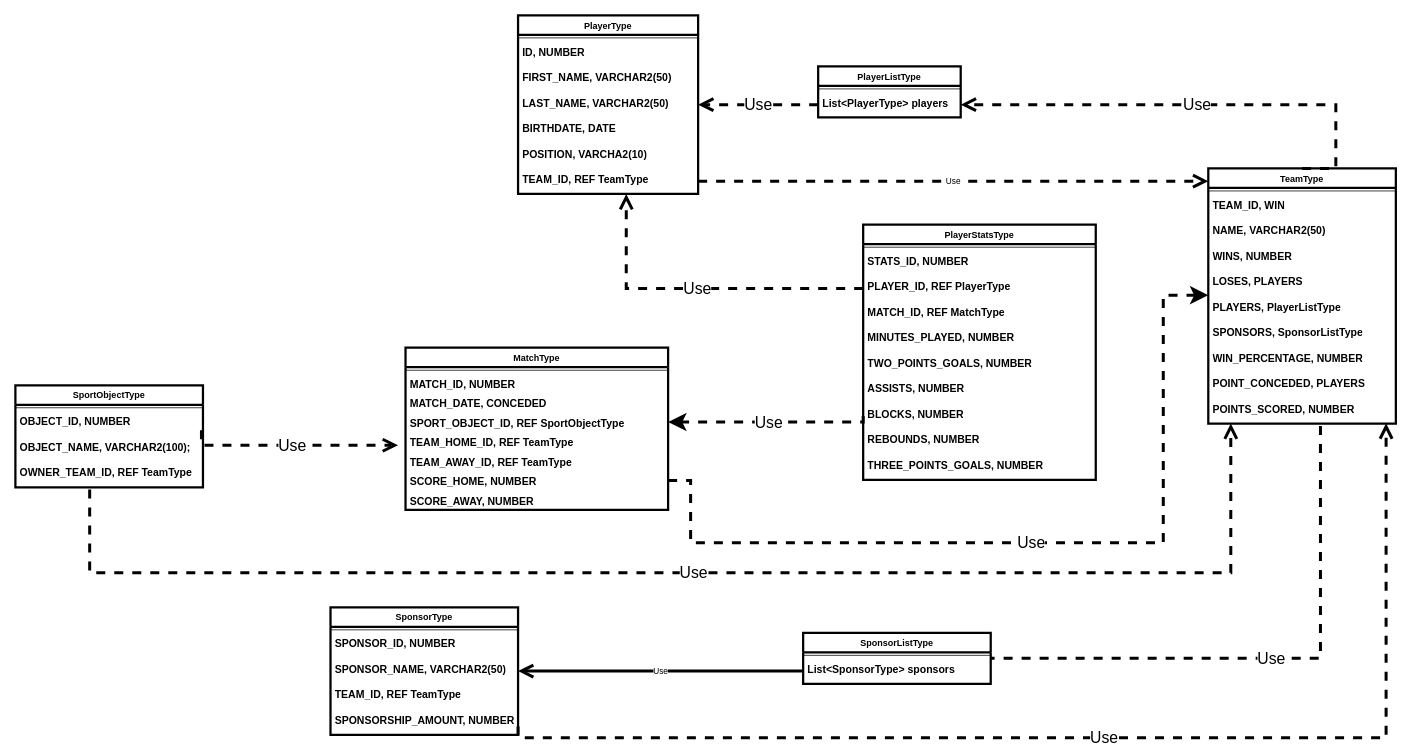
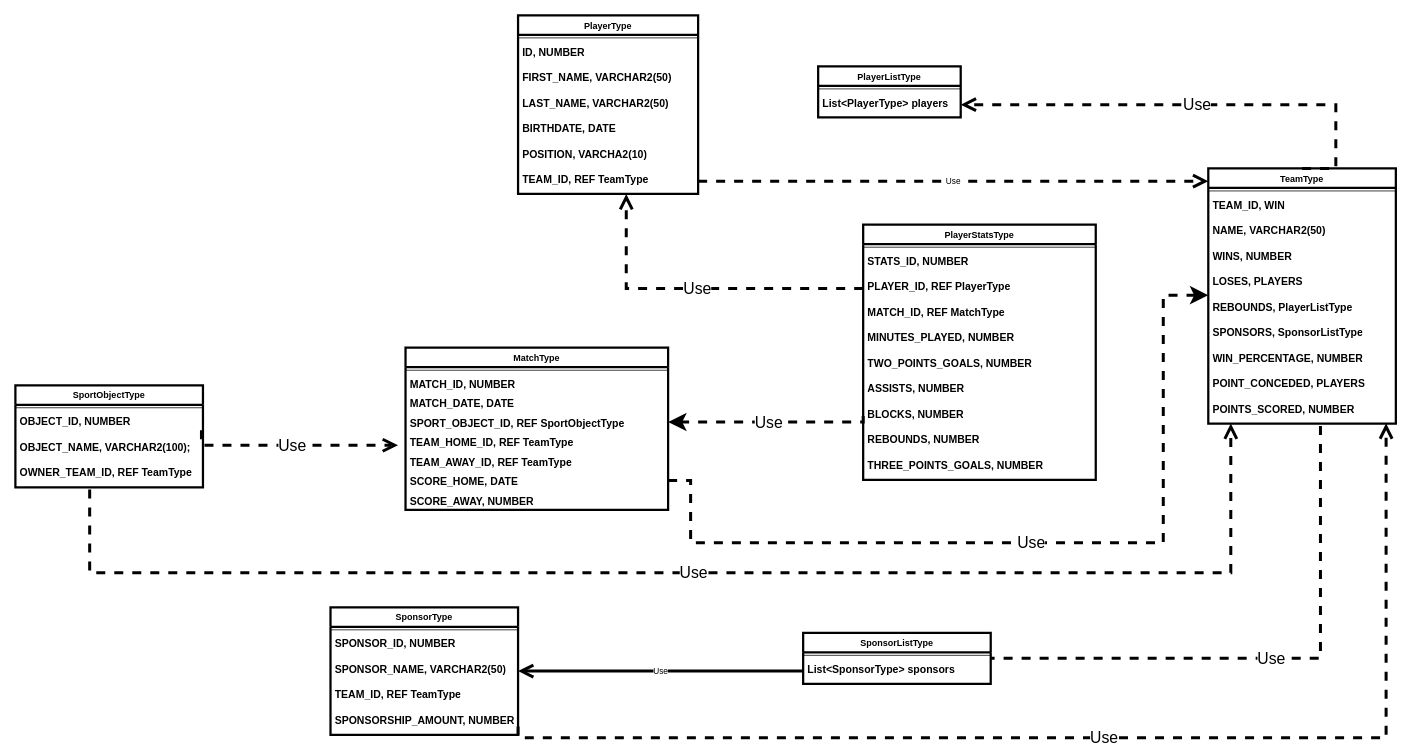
- <mxCell id="61" value="&lt;font style=&quot;font-size: 21px;&quot;&gt;Use&lt;/font&gt;" style="endArrow=open;endSize=12;dashed=1;html=1;rounded=0;edgeStyle=orthogonalEdgeStyle;strokeWidth=4;" parent="1" source="54" target="2" edge="1"><mxGeometry width="160" relative="1" as="geometry"><mxPoint x="820" y="43" as="sourcePoint" /><mxPoint x="1520" y="92" as="targetPoint" /></mxGeometry></mxCell>
- <mxCell id="25" value="PLAYERS, PlayerListType&lt;br style=&quot;font-size: 14px;&quot;&gt;" style="text;strokeColor=none;fillColor=none;align=left;verticalAlign=top;spacingLeft=4;spacingRight=4;overflow=hidden;rotatable=0;points=[[0,0.5],[1,0.5]];portConstraint=eastwest;whiteSpace=wrap;html=1;strokeWidth=2;fontSize=14;fontStyle=1;fontColor=default;" parent="19" vertex="1"><mxGeometry y="170" width="250" height="34" as="geometry" /></mxCell>
+ <mxCell id="25" value="REBOUNDS, PlayerListType&lt;br style=&quot;font-size: 14px;&quot;&gt;" style="text;strokeColor=none;fillColor=none;align=left;verticalAlign=top;spacingLeft=4;spacingRight=4;overflow=hidden;rotatable=0;points=[[0,0.5],[1,0.5]];portConstraint=eastwest;whiteSpace=wrap;html=1;strokeWidth=2;fontSize=14;fontStyle=1;fontColor=default;" parent="19" vertex="1"><mxGeometry y="170" width="250" height="34" as="geometry" /></mxCell>
- <mxCell id="13" value="MATCH_DATE, CONCEDED" style="text;strokeColor=none;fillColor=none;align=left;verticalAlign=top;spacingLeft=4;spacingRight=4;overflow=hidden;rotatable=0;points=[[0,0.5],[1,0.5]];portConstraint=eastwest;whiteSpace=wrap;html=1;strokeWidth=2;fontSize=14;fontStyle=1;fontColor=default;" parent="10" vertex="1"><mxGeometry y="60" width="350" height="26" as="geometry" /></mxCell>
+ <mxCell id="13" value="MATCH_DATE, DATE" style="text;strokeColor=none;fillColor=none;align=left;verticalAlign=top;spacingLeft=4;spacingRight=4;overflow=hidden;rotatable=0;points=[[0,0.5],[1,0.5]];portConstraint=eastwest;whiteSpace=wrap;html=1;strokeWidth=2;fontSize=14;fontStyle=1;fontColor=default;" parent="10" vertex="1"><mxGeometry y="60" width="350" height="26" as="geometry" /></mxCell>
- <mxCell id="17" value="SCORE_HOME, NUMBER" style="text;strokeColor=none;fillColor=none;align=left;verticalAlign=top;spacingLeft=4;spacingRight=4;overflow=hidden;rotatable=0;points=[[0,0.5],[1,0.5]];portConstraint=eastwest;whiteSpace=wrap;html=1;strokeWidth=2;fontSize=14;fontStyle=1;fontColor=default;" parent="10" vertex="1"><mxGeometry y="164" width="350" height="26" as="geometry" /></mxCell>
+ <mxCell id="17" value="SCORE_HOME, DATE" style="text;strokeColor=none;fillColor=none;align=left;verticalAlign=top;spacingLeft=4;spacingRight=4;overflow=hidden;rotatable=0;points=[[0,0.5],[1,0.5]];portConstraint=eastwest;whiteSpace=wrap;html=1;strokeWidth=2;fontSize=14;fontStyle=1;fontColor=default;" parent="10" vertex="1"><mxGeometry y="164" width="350" height="26" as="geometry" /></mxCell>
